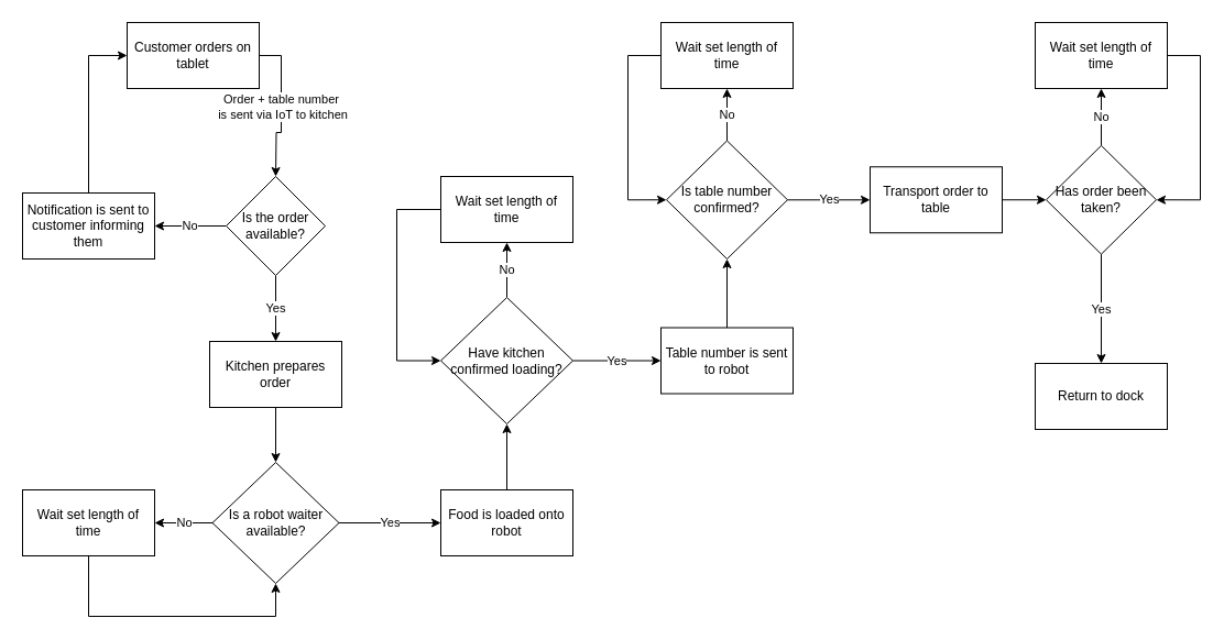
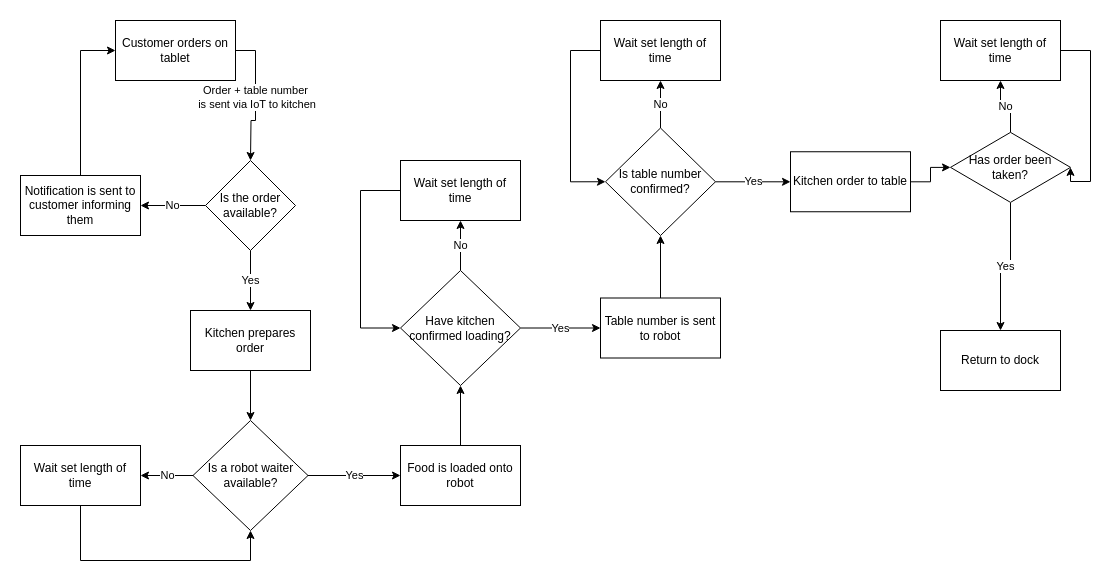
- <mxCell id="31" value="Transport order to table" style="whiteSpace=wrap;html=1;" vertex="1" parent="1"><mxGeometry x="790" y="151.25" width="120" height="60" as="geometry" /></mxCell>
+ <mxCell id="31" value="Kitchen order to table" style="whiteSpace=wrap;html=1;" vertex="1" parent="1"><mxGeometry x="790" y="151.25" width="120" height="60" as="geometry" /></mxCell>
- <mxCell id="34" value="Has order been taken?" style="rhombus;whiteSpace=wrap;html=1;" vertex="1" parent="1"><mxGeometry x="950" y="131.88" width="100" height="98.75" as="geometry" /></mxCell>
+ <mxCell id="34" value="Has order been taken?" style="rhombus;whiteSpace=wrap;html=1;" vertex="1" parent="1"><mxGeometry x="950" y="131.88" width="120" height="70" as="geometry" /></mxCell>
